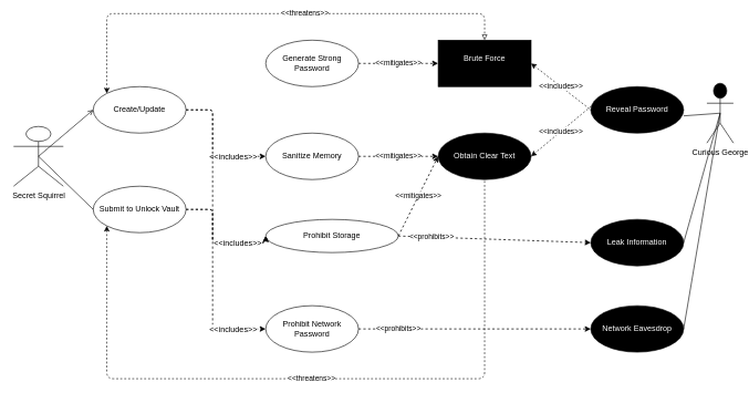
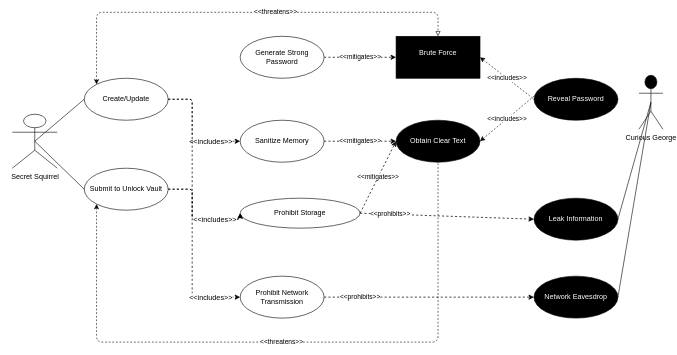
- <mxCell id="5" style="rounded=1;orthogonalLoop=1;jettySize=auto;html=1;exitX=0.5;exitY=0.5;exitDx=0;exitDy=0;exitPerimeter=0;entryX=0;entryY=0.5;entryDx=0;entryDy=0;fontColor=#FFFFFF;startArrow=none;startFill=0;endArrow=open;endFill=0;" parent="1" source="6" target="2" edge="1"><mxGeometry relative="1" as="geometry" /></mxCell>
+ <mxCell id="5" style="rounded=1;orthogonalLoop=1;jettySize=auto;html=1;exitX=0.5;exitY=0.5;exitDx=0;exitDy=0;exitPerimeter=0;entryX=0;entryY=0.5;entryDx=0;entryDy=0;fontColor=#FFFFFF;startArrow=none;startFill=0;endArrow=none;endFill=0;" parent="1" source="6" target="2" edge="1"><mxGeometry relative="1" as="geometry" /></mxCell>
- <mxCell id="20" style="rounded=1;orthogonalLoop=1;jettySize=auto;html=1;exitX=1;exitY=0.629;exitDx=0;exitDy=0;exitPerimeter=0;fontColor=#FFFFFF;startArrow=none;startFill=0;endArrow=none;endFill=0;entryX=0.5;entryY=0.5;entryDx=0;entryDy=0;entryPerimeter=0;" parent="1" source="15" target="18" edge="1"><mxGeometry relative="1" as="geometry"><mxPoint x="1060" y="395" as="sourcePoint" /><mxPoint x="1100" y="240" as="targetPoint" /></mxGeometry></mxCell>
- <mxCell id="13" value="Prohibit Network Password" style="ellipse;whiteSpace=wrap;html=1;" parent="1" vertex="1"><mxGeometry x="400" y="460" width="140" height="70" as="geometry" /></mxCell>
+ <mxCell id="13" value="Prohibit Network Transmission" style="ellipse;whiteSpace=wrap;html=1;" parent="1" vertex="1"><mxGeometry x="400" y="460" width="140" height="70" as="geometry" /></mxCell>
